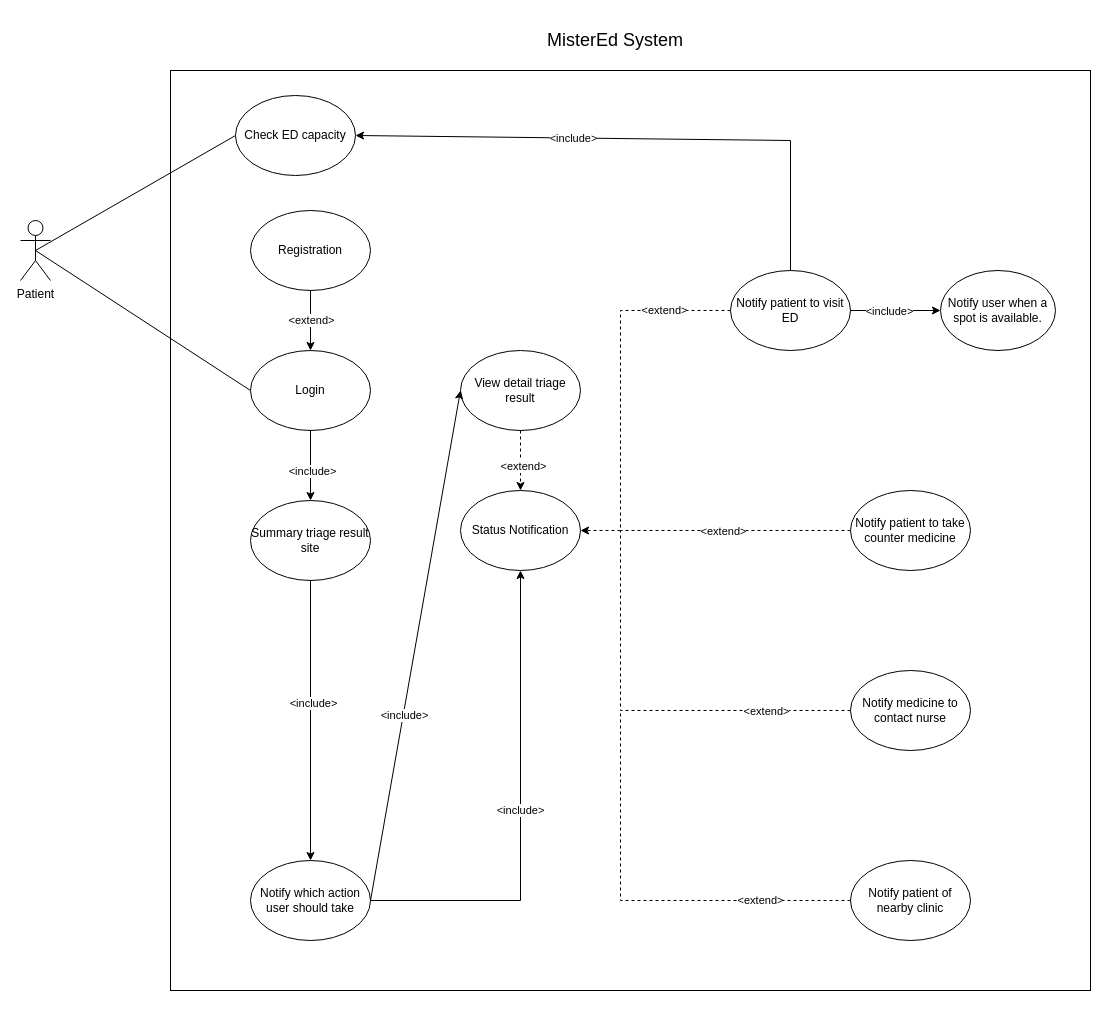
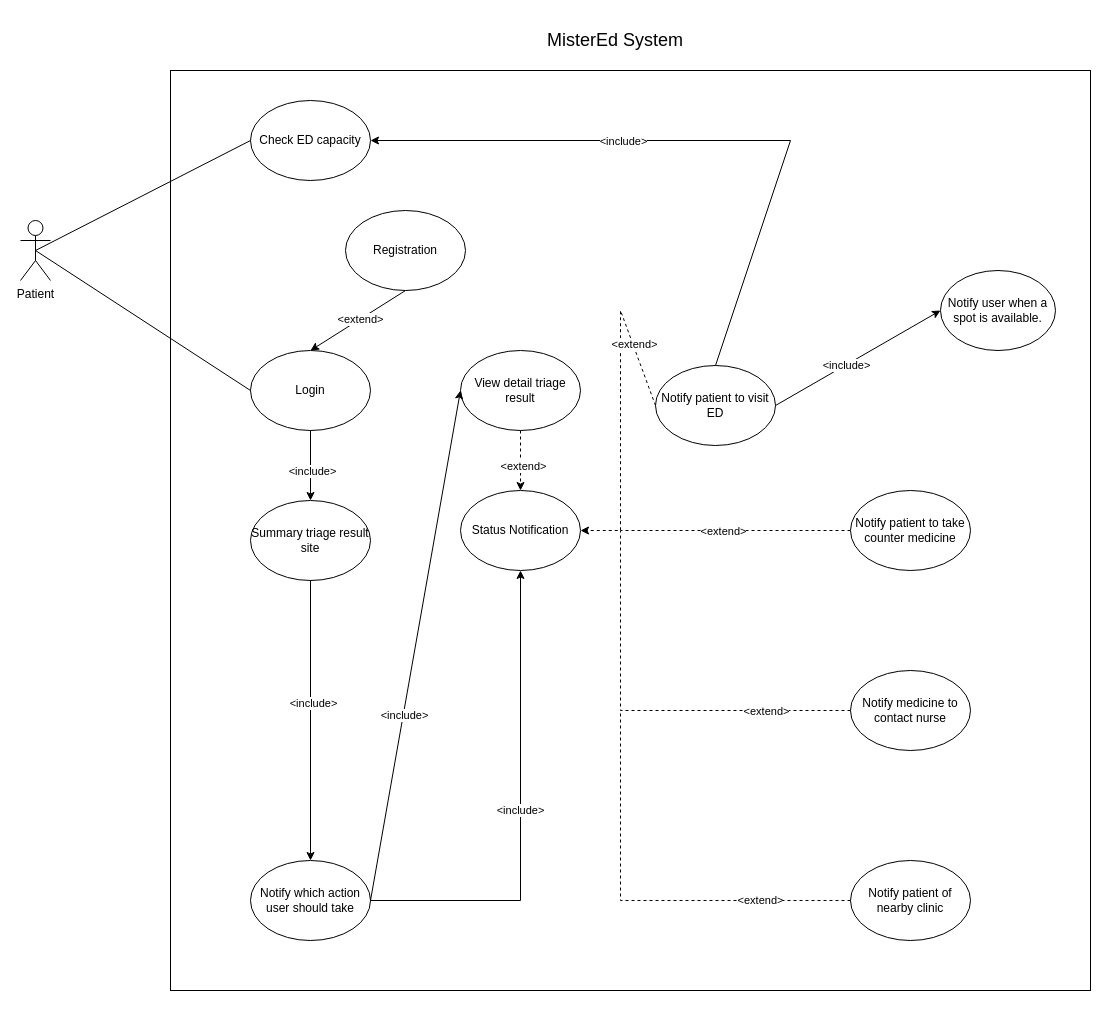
- <mxCell id="7" value="Check ED capacity" style="ellipse;whiteSpace=wrap;html=1;" parent="1" vertex="1"><mxGeometry x="235" y="95" width="120" height="80" as="geometry" /></mxCell>
+ <mxCell id="7" value="Check ED capacity" style="ellipse;whiteSpace=wrap;html=1;" parent="1" vertex="1"><mxGeometry x="250" y="100" width="120" height="80" as="geometry" /></mxCell>
- <mxCell id="5" value="Registration" style="ellipse;whiteSpace=wrap;html=1;" parent="1" vertex="1"><mxGeometry x="250" y="210" width="120" height="80" as="geometry" /></mxCell>
+ <mxCell id="5" value="Registration" style="ellipse;whiteSpace=wrap;html=1;" parent="1" vertex="1"><mxGeometry x="345" y="210" width="120" height="80" as="geometry" /></mxCell>
- <mxCell id="10" value="Notify patient to visit ED" style="ellipse;whiteSpace=wrap;html=1;" parent="1" vertex="1"><mxGeometry x="730" y="270" width="120" height="80" as="geometry" /></mxCell>
+ <mxCell id="10" value="Notify patient to visit ED" style="ellipse;whiteSpace=wrap;html=1;" parent="1" vertex="1"><mxGeometry x="655" y="365" width="120" height="80" as="geometry" /></mxCell>
